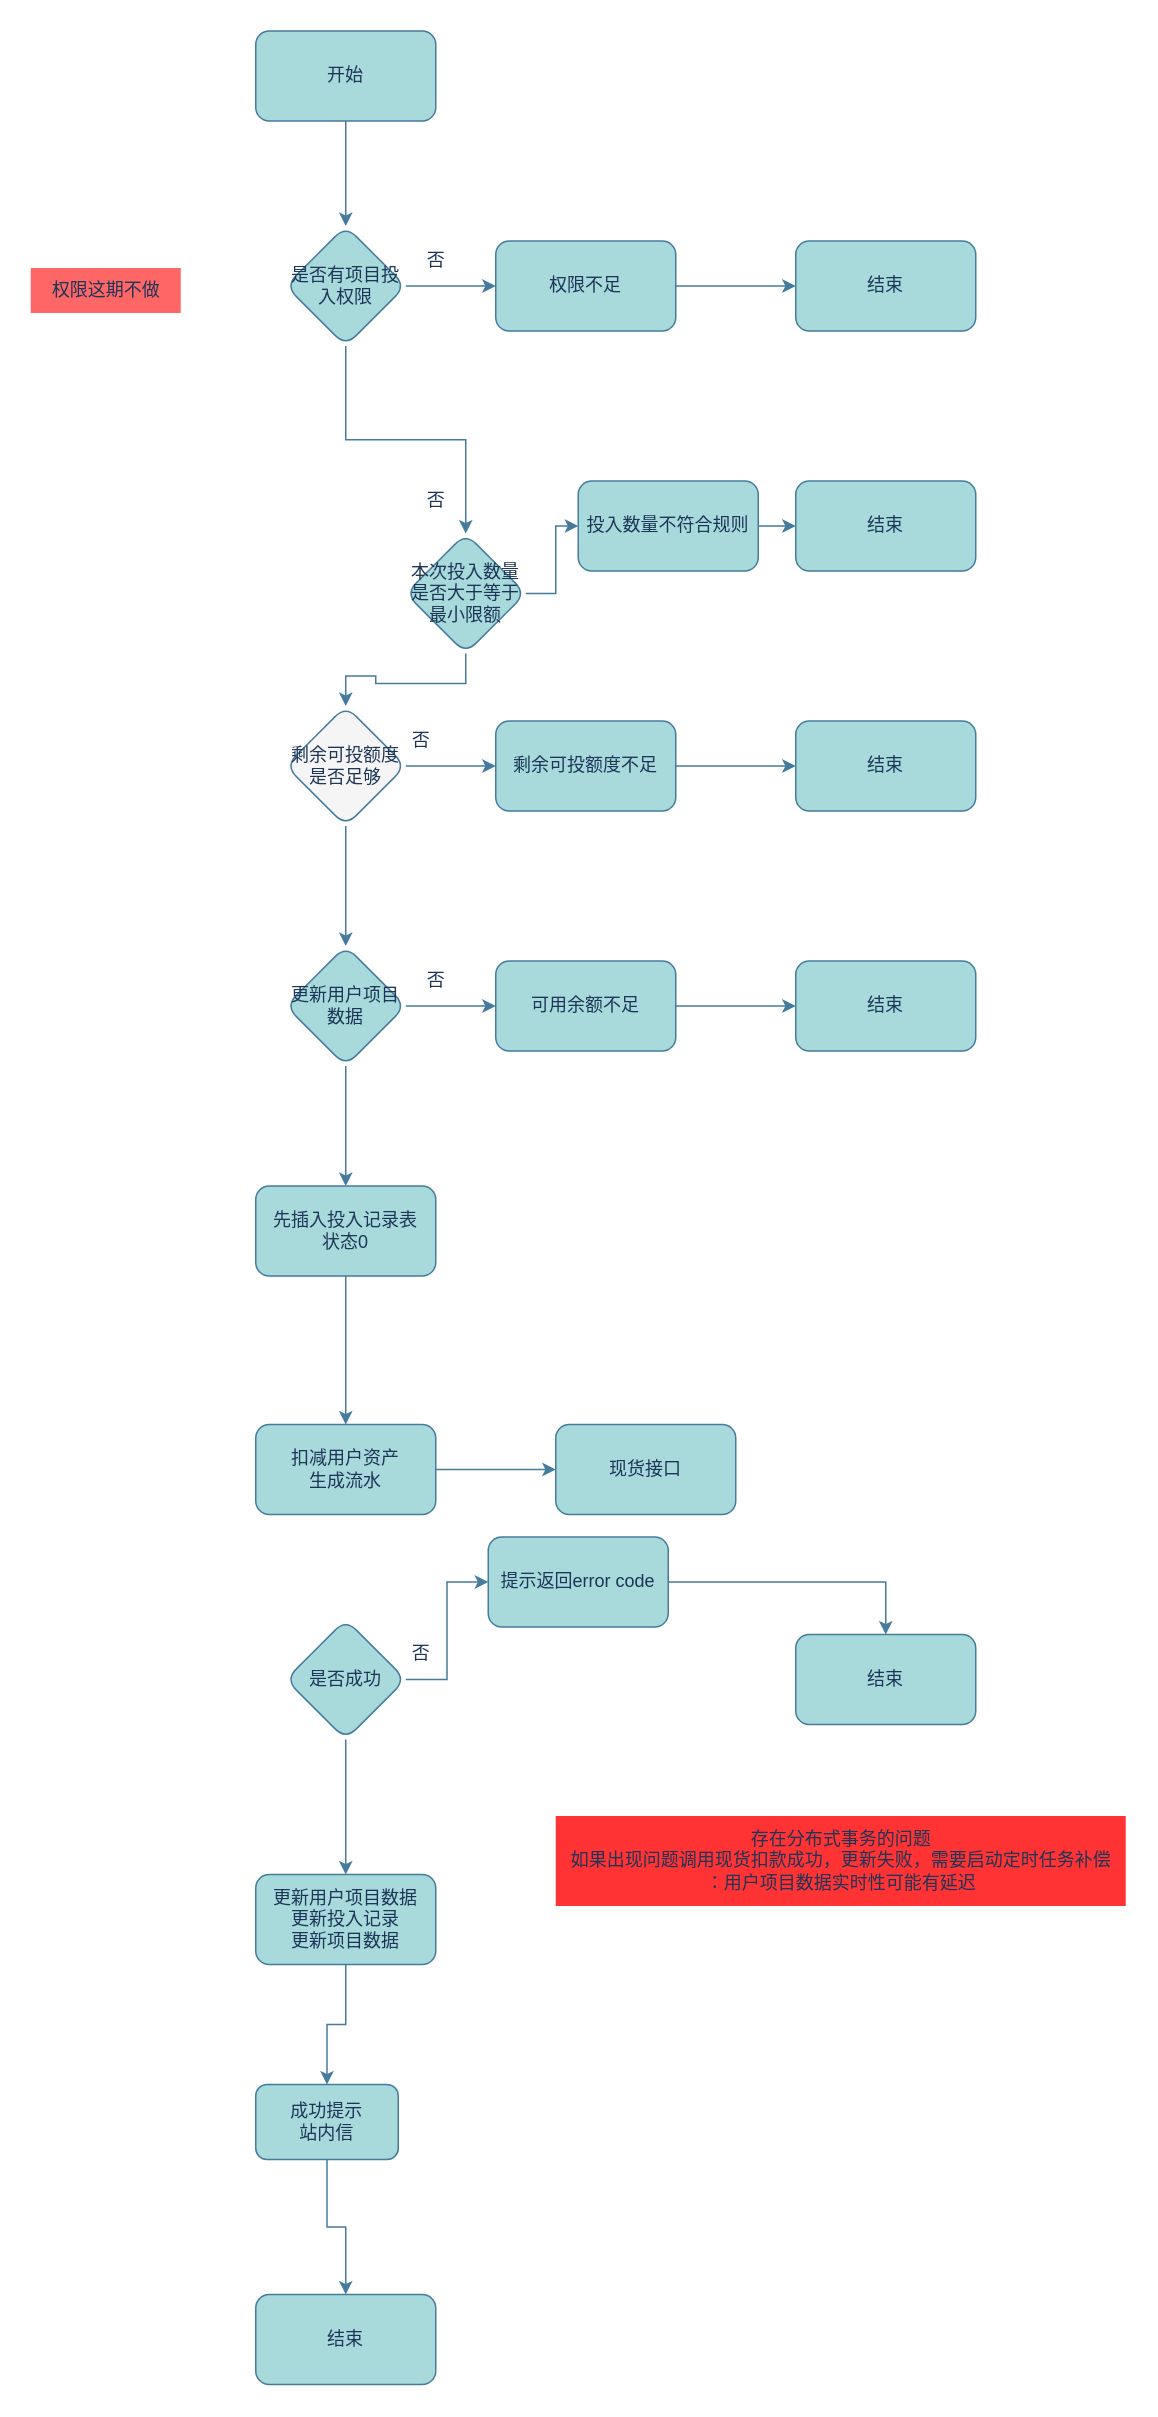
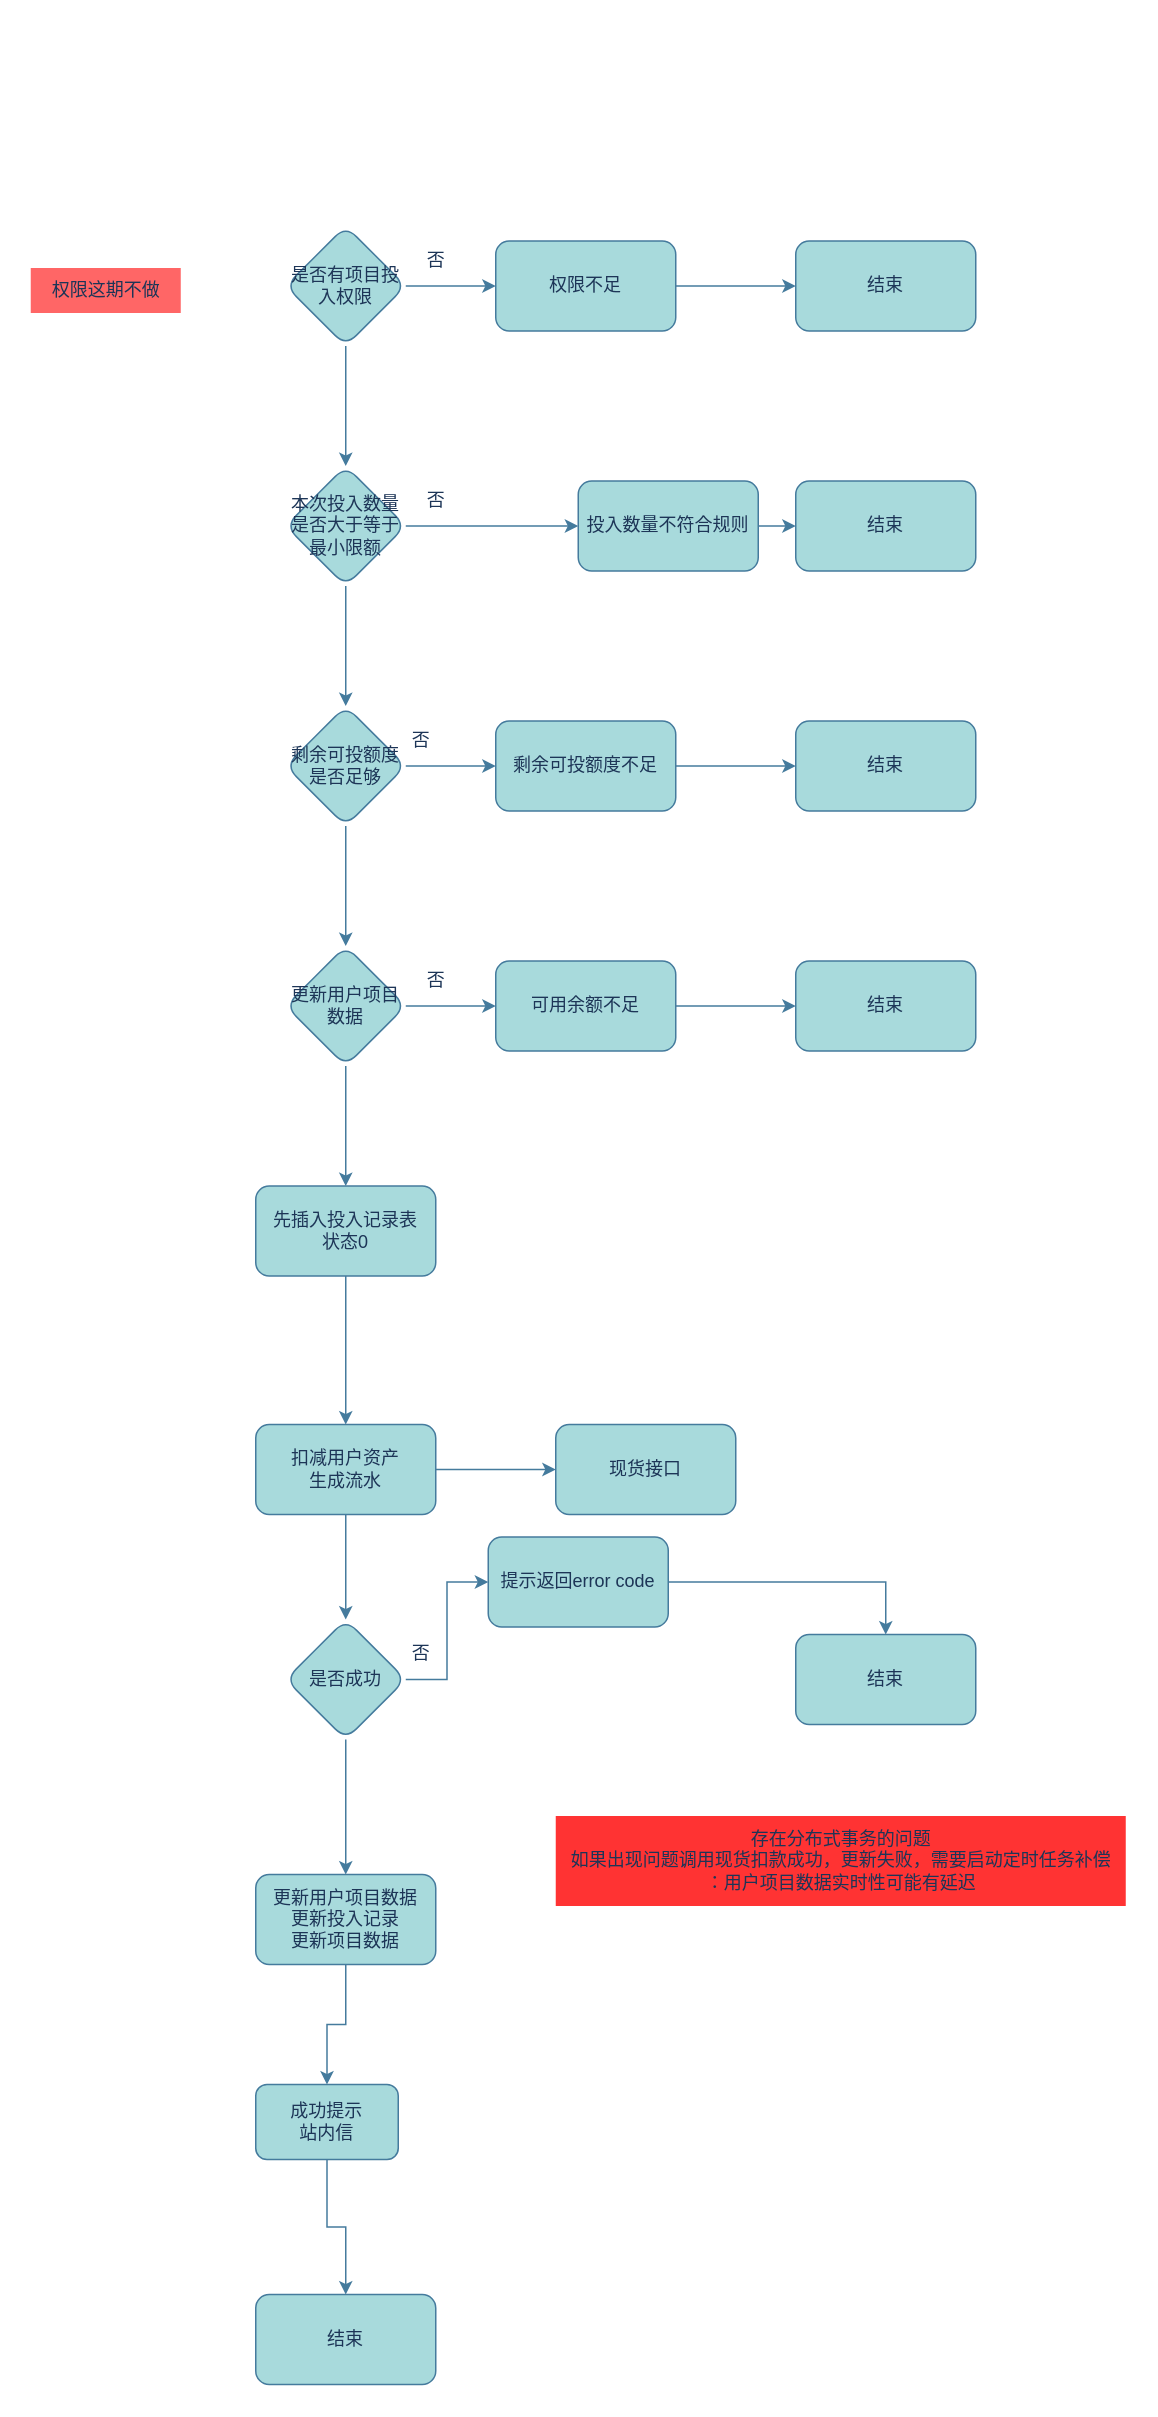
- <mxCell id="3" value="开始" style="rounded=1;whiteSpace=wrap;html=1;strokeColor=#457B9D;fontColor=#1D3557;fillColor=#A8DADC;" vertex="1" parent="1"><mxGeometry x="170" y="20" width="120" height="60" as="geometry" /></mxCell>
- <mxCell id="2" value="" style="edgeStyle=orthogonalEdgeStyle;rounded=0;orthogonalLoop=1;jettySize=auto;html=1;strokeColor=#457B9D;fontColor=#1D3557;fillColor=#A8DADC;" edge="1" parent="1" source="3" target="6"><mxGeometry relative="1" as="geometry" /></mxCell>
- <mxCell id="13" value="本次投入数量是否大于等于最小限额" style="rhombus;whiteSpace=wrap;html=1;fillColor=#A8DADC;strokeColor=#457B9D;fontColor=#1D3557;rounded=1;" vertex="1" parent="1"><mxGeometry x="270" y="355" width="80" height="80" as="geometry" /></mxCell>
+ <mxCell id="13" value="本次投入数量是否大于等于最小限额" style="rhombus;whiteSpace=wrap;html=1;fillColor=#A8DADC;strokeColor=#457B9D;fontColor=#1D3557;rounded=1;" vertex="1" parent="1"><mxGeometry x="190" y="310" width="80" height="80" as="geometry" /></mxCell>
- <mxCell id="20" value="剩余可投额度是否足够" style="rhombus;whiteSpace=wrap;html=1;fillColor=#f5f5f5;strokeColor=#457B9D;fontColor=#1D3557;rounded=1;" vertex="1" parent="1"><mxGeometry x="190" y="470" width="80" height="80" as="geometry" /></mxCell>
+ <mxCell id="20" value="剩余可投额度是否足够" style="rhombus;whiteSpace=wrap;html=1;fillColor=#A8DADC;strokeColor=#457B9D;fontColor=#1D3557;rounded=1;" vertex="1" parent="1"><mxGeometry x="190" y="470" width="80" height="80" as="geometry" /></mxCell>
+ <mxCell id="32" value="" style="edgeStyle=orthogonalEdgeStyle;rounded=0;orthogonalLoop=1;jettySize=auto;html=1;strokeColor=#457B9D;fontColor=#1D3557;fillColor=#A8DADC;" edge="1" parent="1" source="34" target="37"><mxGeometry relative="1" as="geometry" /></mxCell>
